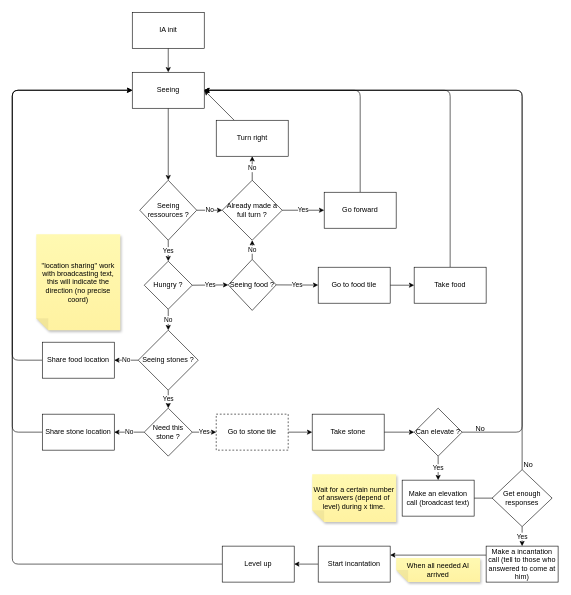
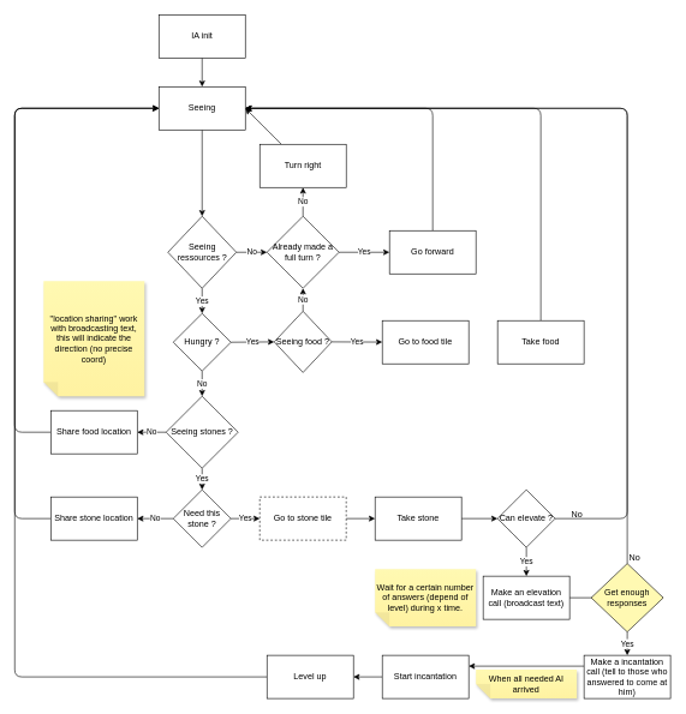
- <mxCell id="19" style="edgeStyle=none;html=1;entryX=0;entryY=0.5;entryDx=0;entryDy=0;" parent="1" source="20" target="25" edge="1"><mxGeometry relative="1" as="geometry" /></mxCell>
- <mxCell id="48" value="Get enough responses" style="rhombus;whiteSpace=wrap;html=1;" parent="1" vertex="1"><mxGeometry x="820" y="782.5" width="100" height="95" as="geometry" /></mxCell>
+ <mxCell id="48" value="Get enough responses" style="rhombus;whiteSpace=wrap;html=1;fillColor=#fff9b2;" parent="1" vertex="1"><mxGeometry x="820" y="782.5" width="100" height="95" as="geometry" /></mxCell>
